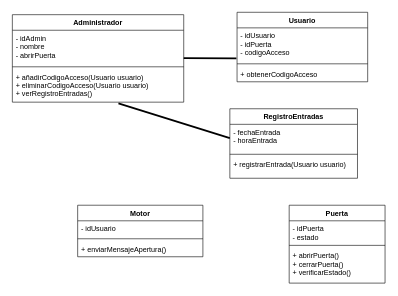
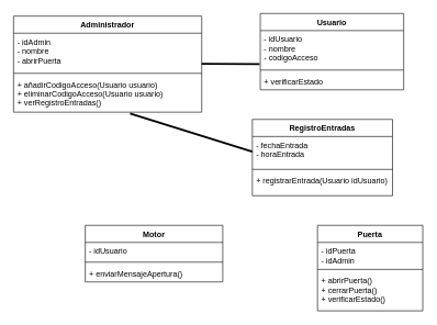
- <mxCell id="3" value="- idUsuario&#10;- idPuerta&#10;- codigoAcceso" style="text;strokeColor=none;fillColor=none;align=left;verticalAlign=top;spacingLeft=4;spacingRight=4;overflow=hidden;rotatable=0;points=[[0,0.5],[1,0.5]];portConstraint=eastwest;" vertex="1" parent="2"><mxGeometry y="26" width="218" height="56" as="geometry" /></mxCell>
+ <mxCell id="3" value="- idUsuario&#10;- nombre&#10;- codigoAcceso" style="text;strokeColor=none;fillColor=none;align=left;verticalAlign=top;spacingLeft=4;spacingRight=4;overflow=hidden;rotatable=0;points=[[0,0.5],[1,0.5]];portConstraint=eastwest;" vertex="1" parent="2"><mxGeometry y="26" width="218" height="56" as="geometry" /></mxCell>
- <mxCell id="5" value="+ obtenerCodigoAcceso" style="text;strokeColor=none;fillColor=none;align=left;verticalAlign=top;spacingLeft=4;spacingRight=4;overflow=hidden;rotatable=0;points=[[0,0.5],[1,0.5]];portConstraint=eastwest;" vertex="1" parent="2"><mxGeometry y="90" width="218" height="26" as="geometry" /></mxCell>
+ <mxCell id="5" value="+ verificarEstado" style="text;strokeColor=none;fillColor=none;align=left;verticalAlign=top;spacingLeft=4;spacingRight=4;overflow=hidden;rotatable=0;points=[[0,0.5],[1,0.5]];portConstraint=eastwest;" vertex="1" parent="2"><mxGeometry y="90" width="218" height="26" as="geometry" /></mxCell>
- <mxCell id="18" value="+ registrarEntrada(Usuario usuario)" style="text;strokeColor=none;fillColor=none;align=left;verticalAlign=top;spacingLeft=4;spacingRight=4;overflow=hidden;rotatable=0;points=[[0,0.5],[1,0.5]];portConstraint=eastwest;" vertex="1" parent="15"><mxGeometry y="80" width="213" height="36" as="geometry" /></mxCell>
+ <mxCell id="18" value="+ registrarEntrada(Usuario idUsuario)" style="text;strokeColor=none;fillColor=none;align=left;verticalAlign=top;spacingLeft=4;spacingRight=4;overflow=hidden;rotatable=0;points=[[0,0.5],[1,0.5]];portConstraint=eastwest;" vertex="1" parent="15"><mxGeometry y="80" width="213" height="36" as="geometry" /></mxCell>
- <mxCell id="20" value="- idPuerta&#10;- estado" style="text;strokeColor=none;fillColor=none;align=left;verticalAlign=top;spacingLeft=4;spacingRight=4;overflow=hidden;rotatable=0;points=[[0,0.5],[1,0.5]];portConstraint=eastwest;" vertex="1" parent="19"><mxGeometry y="26" width="160" height="37" as="geometry" /></mxCell>
+ <mxCell id="20" value="- idPuerta&#10;- idAdmin" style="text;strokeColor=none;fillColor=none;align=left;verticalAlign=top;spacingLeft=4;spacingRight=4;overflow=hidden;rotatable=0;points=[[0,0.5],[1,0.5]];portConstraint=eastwest;" vertex="1" parent="19"><mxGeometry y="26" width="160" height="37" as="geometry" /></mxCell>
